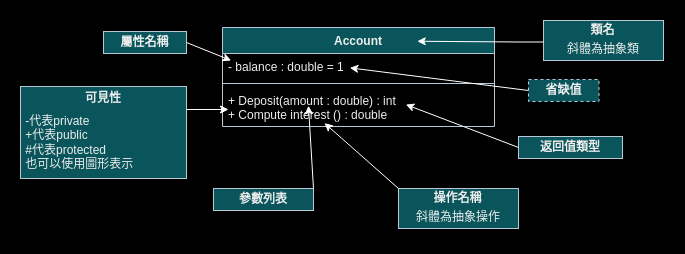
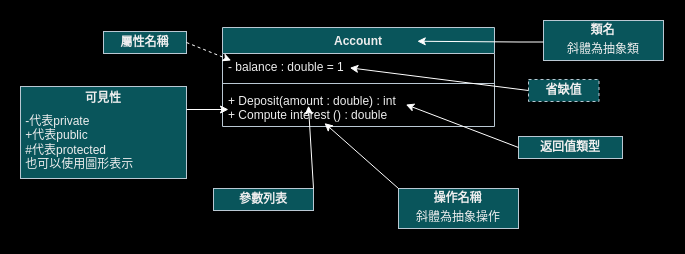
- <mxCell id="25" style="rounded=0;orthogonalLoop=1;jettySize=auto;html=1;exitX=1;exitY=0.5;exitDx=0;exitDy=0;entryX=0.032;entryY=0.269;entryDx=0;entryDy=0;entryPerimeter=0;strokeColor=#FFFFFF;" edge="1" parent="1" source="7" target="3"><mxGeometry relative="1" as="geometry" /></mxCell>
+ <mxCell id="25" style="rounded=0;orthogonalLoop=1;jettySize=auto;html=1;exitX=1;exitY=0.5;exitDx=0;exitDy=0;entryX=0.032;entryY=0.269;entryDx=0;entryDy=0;entryPerimeter=0;strokeColor=#FFFFFF;dashed=1;" edge="1" parent="1" source="7" target="3"><mxGeometry relative="1" as="geometry" /></mxCell>
